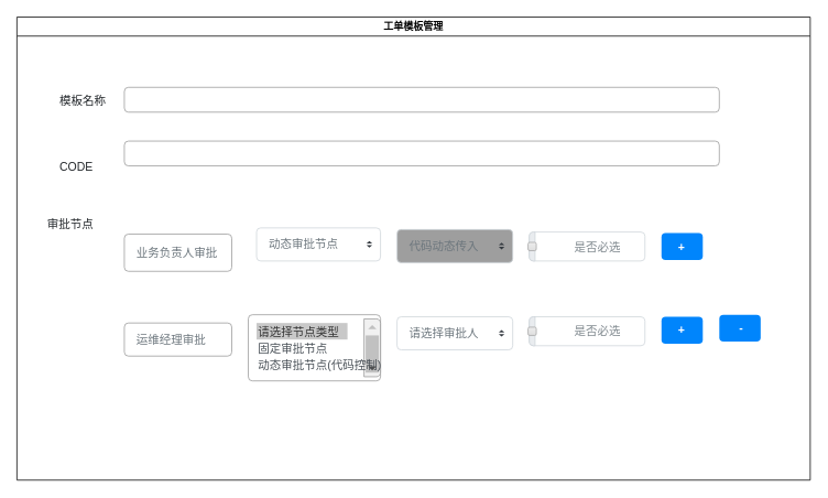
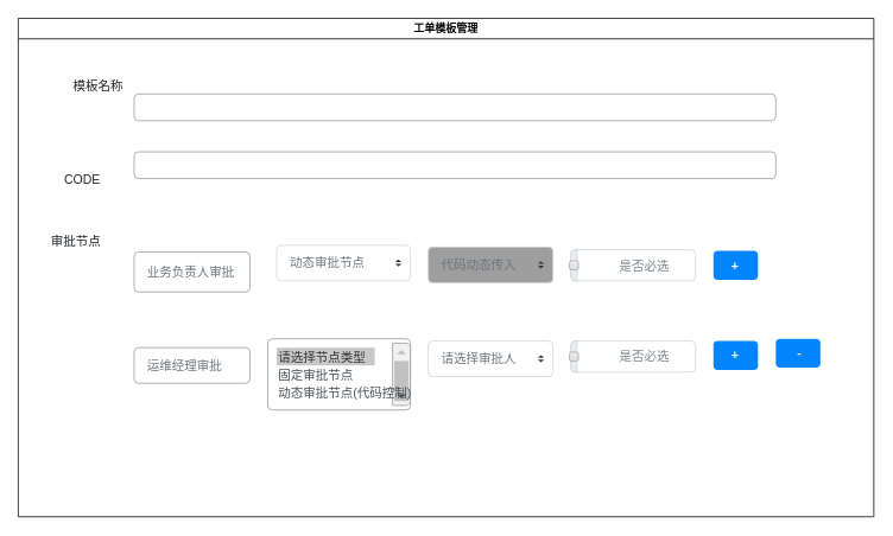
- <mxCell id="3" value="模板名称" style="fillColor=none;strokeColor=none;align=left;fontSize=14;fontColor=#212529;" vertex="1" parent="2"><mxGeometry x="50" y="80" width="70" height="40" as="geometry" /></mxCell>
+ <mxCell id="3" value="模板名称" style="fillColor=none;strokeColor=none;align=left;fontSize=14;fontColor=#212529;" vertex="1" parent="2"><mxGeometry x="60" y="55" width="70" height="40" as="geometry" /></mxCell>
